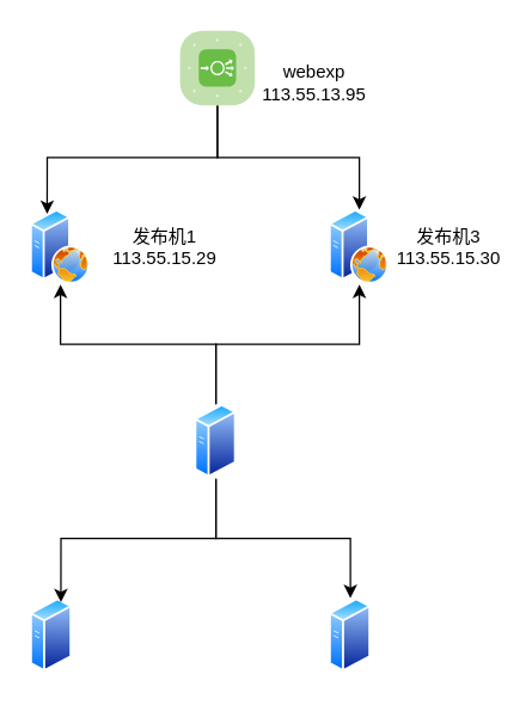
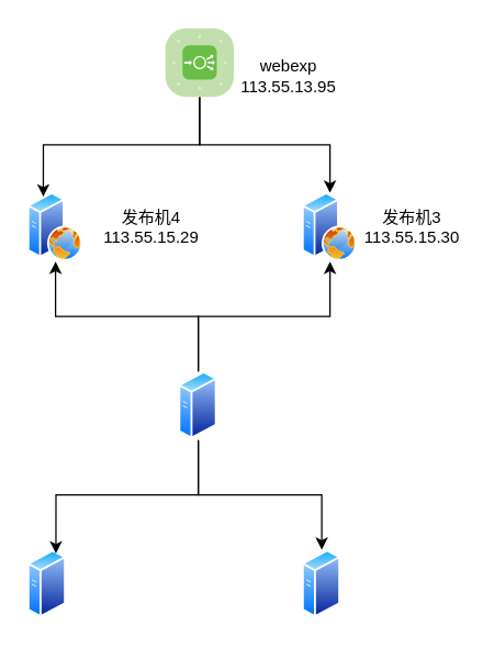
- <mxCell id="4" value="发布机1&lt;br&gt;113.55.15.29" style="text;html=1;align=center;verticalAlign=middle;whiteSpace=wrap;rounded=0;" vertex="1" parent="2"><mxGeometry x="60" y="10" width="60" height="30" as="geometry" /></mxCell>
+ <mxCell id="4" value="发布机4&lt;br&gt;113.55.15.29" style="text;html=1;align=center;verticalAlign=middle;whiteSpace=wrap;rounded=0;" vertex="1" parent="2"><mxGeometry x="60" y="10" width="60" height="30" as="geometry" /></mxCell>
